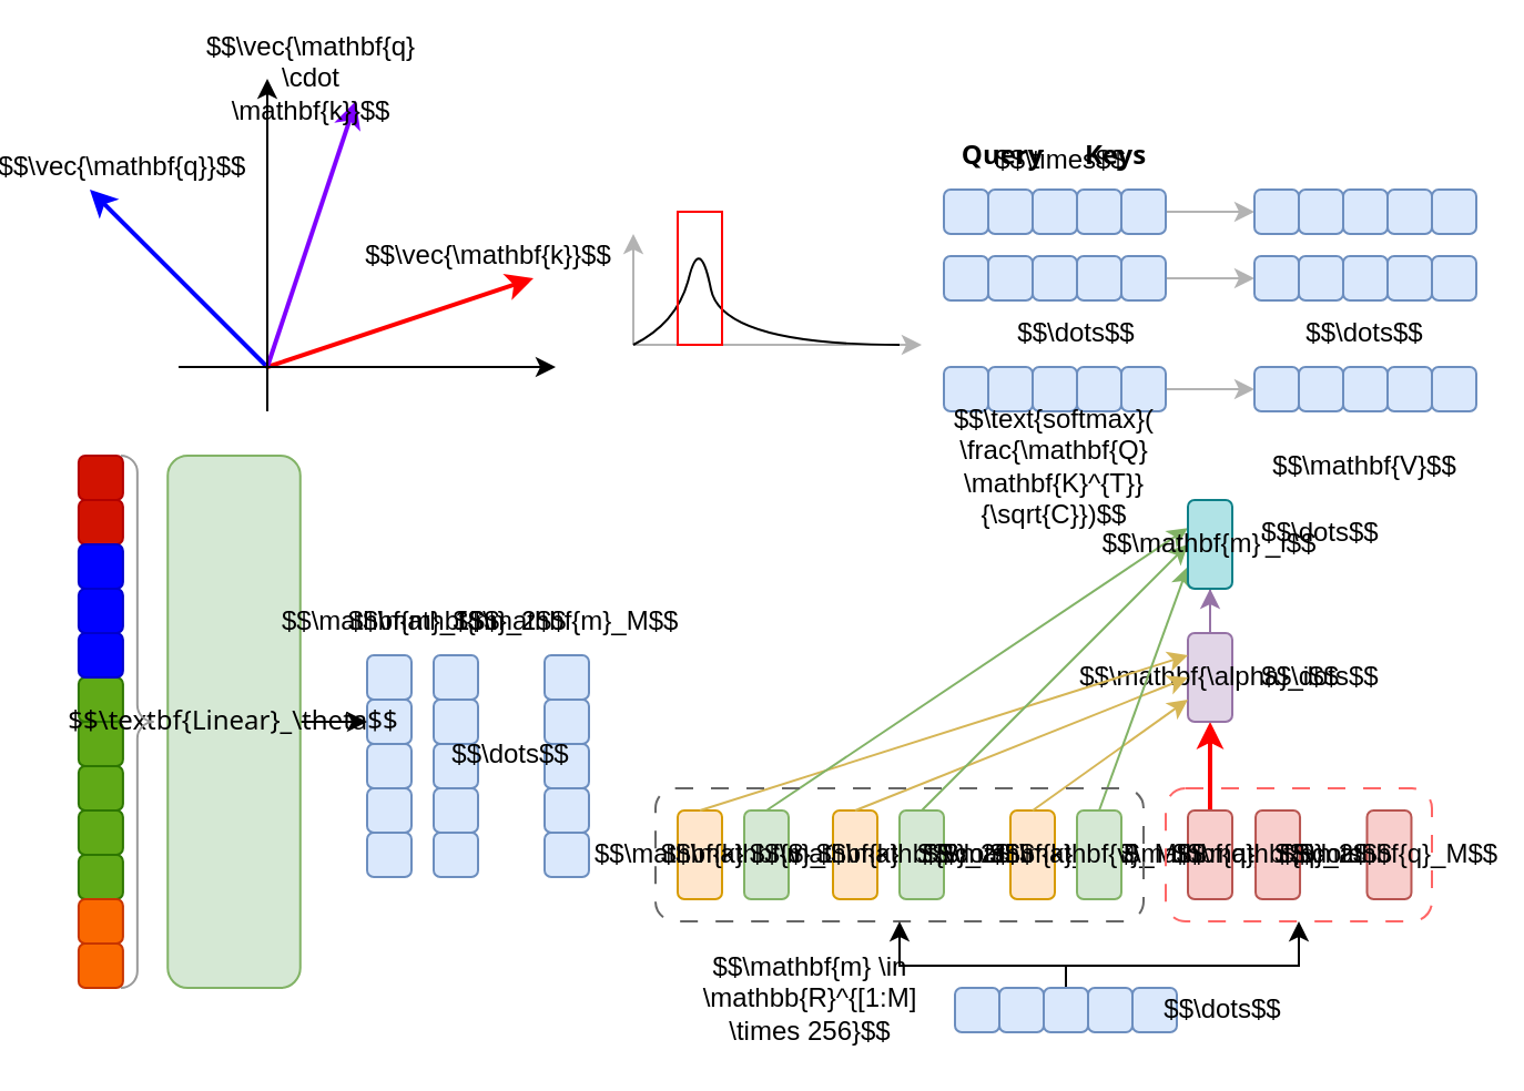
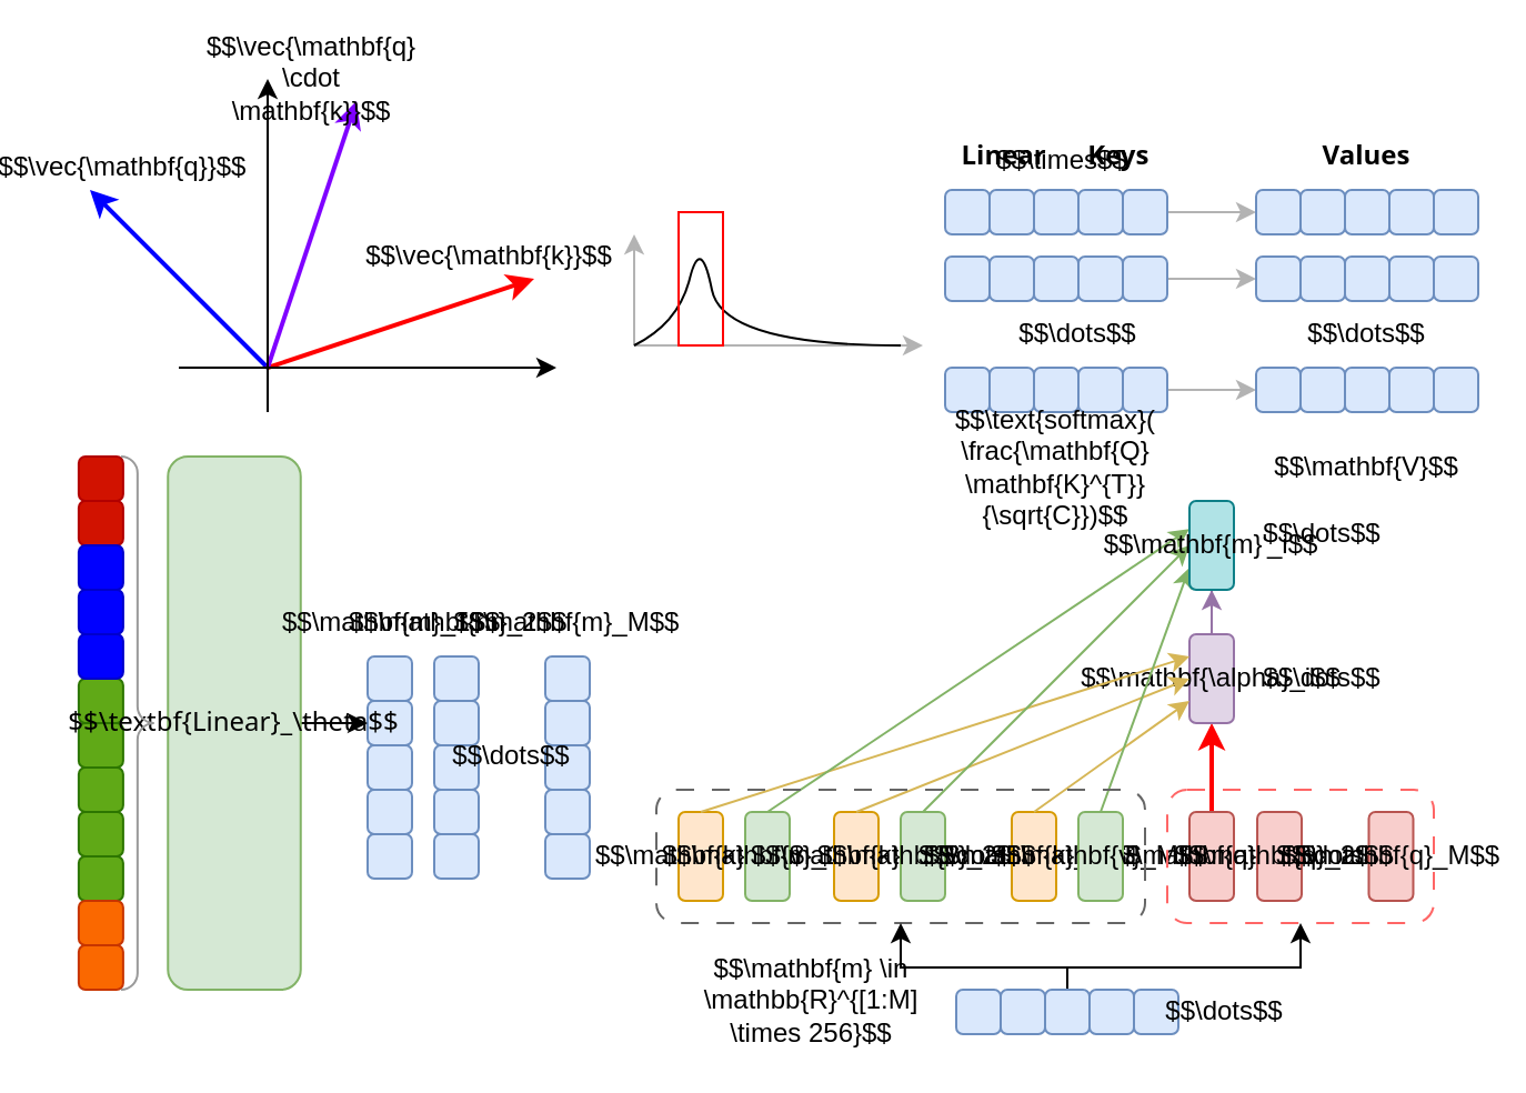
- <mxCell id="46" value="Query&amp;nbsp; &amp;nbsp; &amp;nbsp; Keys" style="text;html=1;align=center;verticalAlign=middle;whiteSpace=wrap;rounded=0;fontStyle=1;fontFamily=Segoe UI;" parent="1" vertex="1"><mxGeometry x="411" y="55" width="100" height="30" as="geometry" /></mxCell>
+ <mxCell id="46" value="Linear&amp;nbsp; &amp;nbsp; &amp;nbsp; Keys" style="text;html=1;align=center;verticalAlign=middle;whiteSpace=wrap;rounded=0;fontStyle=1;fontFamily=Segoe UI;" parent="1" vertex="1"><mxGeometry x="411" y="55" width="100" height="30" as="geometry" /></mxCell>
+ <mxCell id="47" value="Values" style="text;html=1;align=center;verticalAlign=middle;whiteSpace=wrap;rounded=0;fontStyle=1;fontFamily=Segoe UI;" parent="1" vertex="1"><mxGeometry x="551" y="55" width="100" height="30" as="geometry" /></mxCell>
